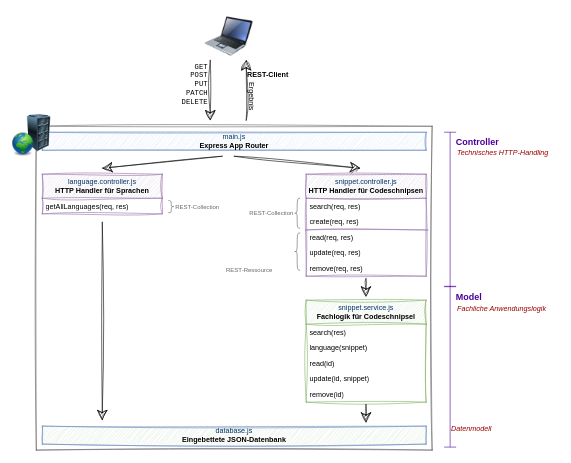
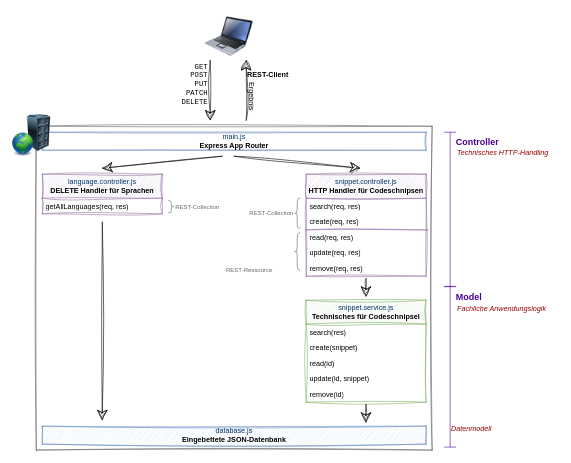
- <mxCell id="5" value="&lt;div&gt;&lt;font color=&quot;#003366&quot;&gt;main.js&lt;/font&gt;&lt;/div&gt;&lt;div&gt;&lt;b&gt;Express App Router&lt;br&gt;&lt;/b&gt;&lt;/div&gt;" style="html=1;align=center;verticalAlign=middle;dashed=0;whiteSpace=wrap;fillColor=#dae8fc;strokeColor=#6c8ebf;shadow=0;sketch=1;curveFitting=1;jiggle=2;connectable=0;" vertex="1" parent="1"><mxGeometry x="70" y="220" width="640" height="30" as="geometry" /></mxCell>
+ <mxCell id="5" value="&lt;div&gt;&lt;font color=&quot;#003366&quot;&gt;main.js&lt;/font&gt;&lt;/div&gt;&lt;div&gt;&lt;b&gt;Express App Router&lt;br&gt;&lt;/b&gt;&lt;/div&gt;" style="html=1;align=center;verticalAlign=middle;dashed=0;whiteSpace=wrap;fillColor=#ffffff;strokeColor=#6c8ebf;shadow=0;sketch=1;curveFitting=1;jiggle=2;connectable=0;" vertex="1" parent="1"><mxGeometry x="70" y="220" width="640" height="30" as="geometry" /></mxCell>
- <mxCell id="6" value="&lt;div&gt;&lt;span style=&quot;font-weight: normal;&quot;&gt;&lt;font color=&quot;#003366&quot;&gt;language.controller.js&lt;/font&gt;&lt;/span&gt;&lt;br&gt;&lt;/div&gt;&lt;div&gt;HTTP Handler für Sprachen&lt;br&gt;&lt;/div&gt;" style="swimlane;fontStyle=1;childLayout=stackLayout;horizontal=1;startSize=40;fillColor=#e1d5e7;horizontalStack=0;resizeParent=1;resizeParentMax=0;resizeLast=0;collapsible=0;marginBottom=0;whiteSpace=wrap;html=1;strokeColor=#9673a6;swimlaneFillColor=#FFFFFF;rounded=0;glass=0;shadow=0;sketch=1;curveFitting=1;jiggle=2;connectable=0;" vertex="1" parent="1"><mxGeometry x="70" y="290" width="200" height="66" as="geometry" /></mxCell>
+ <mxCell id="6" value="&lt;div&gt;&lt;span style=&quot;font-weight: normal;&quot;&gt;&lt;font color=&quot;#003366&quot;&gt;language.controller.js&lt;/font&gt;&lt;/span&gt;&lt;br&gt;&lt;/div&gt;&lt;div&gt;DELETE Handler für Sprachen&lt;br&gt;&lt;/div&gt;" style="swimlane;fontStyle=1;childLayout=stackLayout;horizontal=1;startSize=40;fillColor=#e1d5e7;horizontalStack=0;resizeParent=1;resizeParentMax=0;resizeLast=0;collapsible=0;marginBottom=0;whiteSpace=wrap;html=1;strokeColor=#9673a6;swimlaneFillColor=#FFFFFF;rounded=0;glass=0;shadow=0;sketch=1;curveFitting=1;jiggle=2;connectable=0;" vertex="1" parent="1"><mxGeometry x="70" y="290" width="200" height="66" as="geometry" /></mxCell>
- <mxCell id="15" value="&lt;div&gt;&lt;span style=&quot;font-weight: normal;&quot;&gt;&lt;font color=&quot;#003366&quot;&gt;snippet.service.js&lt;/font&gt;&lt;/span&gt;&lt;br&gt;&lt;/div&gt;&lt;div&gt;Fachlogik für Codeschnipsel&lt;br&gt;&lt;/div&gt;" style="swimlane;fontStyle=1;childLayout=stackLayout;horizontal=1;startSize=40;fillColor=#d5e8d4;horizontalStack=0;resizeParent=1;resizeParentMax=0;resizeLast=0;collapsible=0;marginBottom=0;whiteSpace=wrap;html=1;strokeColor=#82b366;swimlaneFillColor=#FFFFFF;shadow=0;glass=0;sketch=1;curveFitting=1;jiggle=2;connectable=0;" vertex="1" parent="1"><mxGeometry x="510" y="500" width="200" height="170" as="geometry" /></mxCell>
+ <mxCell id="15" value="&lt;div&gt;&lt;span style=&quot;font-weight: normal;&quot;&gt;&lt;font color=&quot;#003366&quot;&gt;snippet.service.js&lt;/font&gt;&lt;/span&gt;&lt;br&gt;&lt;/div&gt;&lt;div&gt;Technisches für Codeschnipsel&lt;br&gt;&lt;/div&gt;" style="swimlane;fontStyle=1;childLayout=stackLayout;horizontal=1;startSize=40;fillColor=#d5e8d4;horizontalStack=0;resizeParent=1;resizeParentMax=0;resizeLast=0;collapsible=0;marginBottom=0;whiteSpace=wrap;html=1;strokeColor=#82b366;swimlaneFillColor=#FFFFFF;shadow=0;glass=0;sketch=1;curveFitting=1;jiggle=2;connectable=0;" vertex="1" parent="1"><mxGeometry x="510" y="500" width="200" height="170" as="geometry" /></mxCell>
- <mxCell id="17" value="&lt;div&gt;language(snippet)&lt;/div&gt;" style="text;strokeColor=none;fillColor=none;align=left;verticalAlign=top;spacingLeft=4;spacingRight=4;overflow=hidden;rotatable=0;points=[[0,0.5],[1,0.5]];portConstraint=eastwest;whiteSpace=wrap;html=1;gradientColor=none;sketch=1;curveFitting=1;jiggle=2;" vertex="1" parent="15"><mxGeometry y="66" width="200" height="26" as="geometry" /></mxCell>
+ <mxCell id="17" value="&lt;div&gt;create(snippet)&lt;/div&gt;" style="text;strokeColor=none;fillColor=none;align=left;verticalAlign=top;spacingLeft=4;spacingRight=4;overflow=hidden;rotatable=0;points=[[0,0.5],[1,0.5]];portConstraint=eastwest;whiteSpace=wrap;html=1;gradientColor=none;sketch=1;curveFitting=1;jiggle=2;" vertex="1" parent="15"><mxGeometry y="66" width="200" height="26" as="geometry" /></mxCell>
- <mxCell id="21" value="&lt;div&gt;&lt;font color=&quot;#003366&quot;&gt;database.js&lt;/font&gt;&lt;/div&gt;&lt;div&gt;&lt;b&gt;Eingebettete JSON-Datenbank&lt;br&gt;&lt;/b&gt;&lt;/div&gt;" style="html=1;align=center;verticalAlign=middle;dashed=0;whiteSpace=wrap;fillColor=#d5e8d4;strokeColor=#6c8ebf;shadow=0;sketch=1;curveFitting=1;jiggle=2;connectable=0;" vertex="1" parent="1"><mxGeometry x="70" y="710" width="640" height="30" as="geometry" /></mxCell>
+ <mxCell id="21" value="&lt;div&gt;&lt;font color=&quot;#003366&quot;&gt;database.js&lt;/font&gt;&lt;/div&gt;&lt;div&gt;&lt;b&gt;Eingebettete JSON-Datenbank&lt;br&gt;&lt;/b&gt;&lt;/div&gt;" style="html=1;align=center;verticalAlign=middle;dashed=0;whiteSpace=wrap;fillColor=#dae8fc;strokeColor=#6c8ebf;shadow=0;sketch=1;curveFitting=1;jiggle=2;connectable=0;" vertex="1" parent="1"><mxGeometry x="70" y="710" width="640" height="30" as="geometry" /></mxCell>
